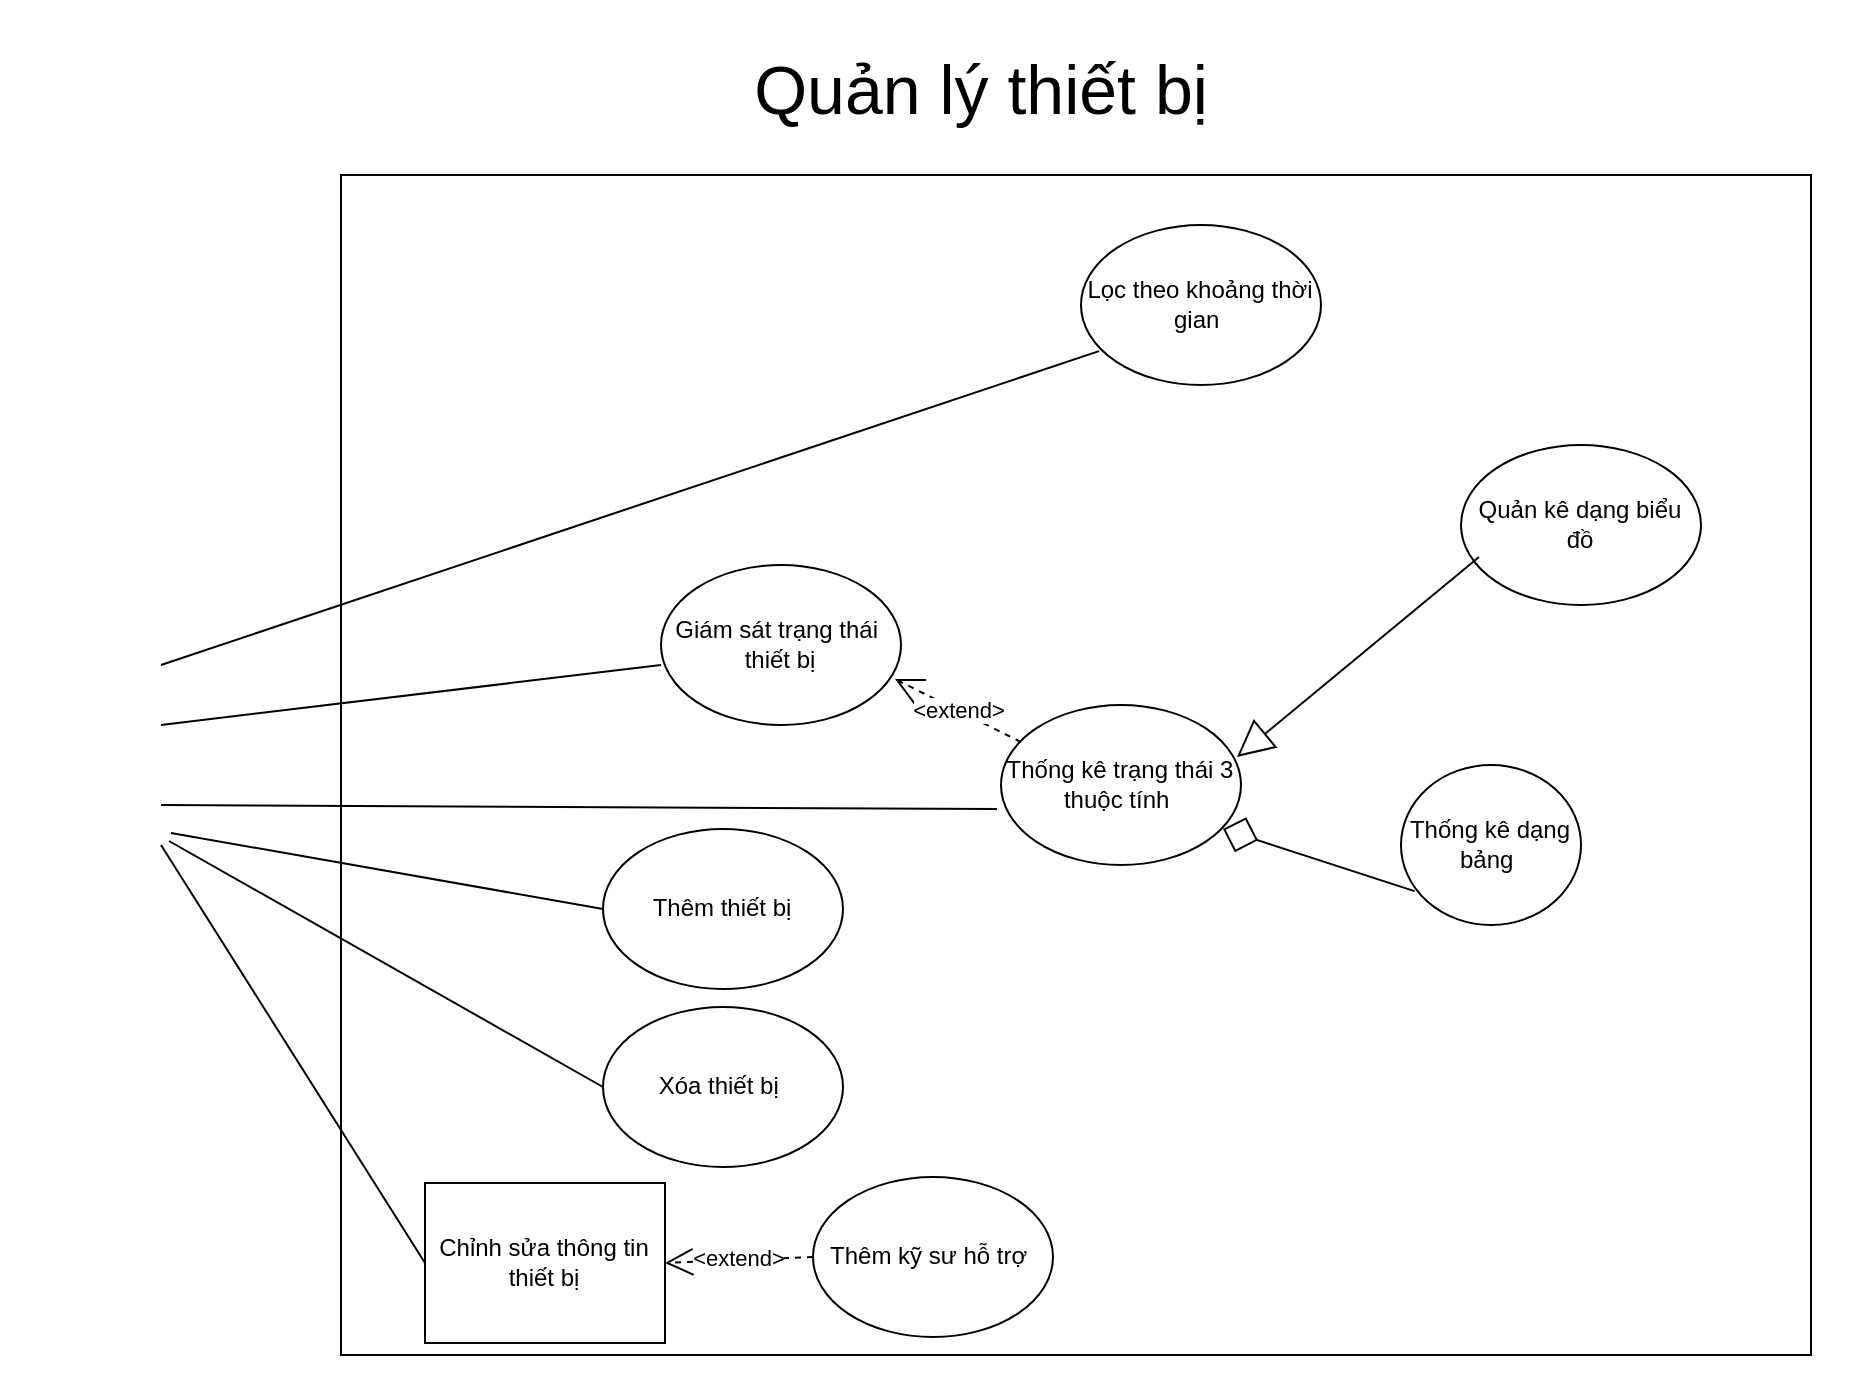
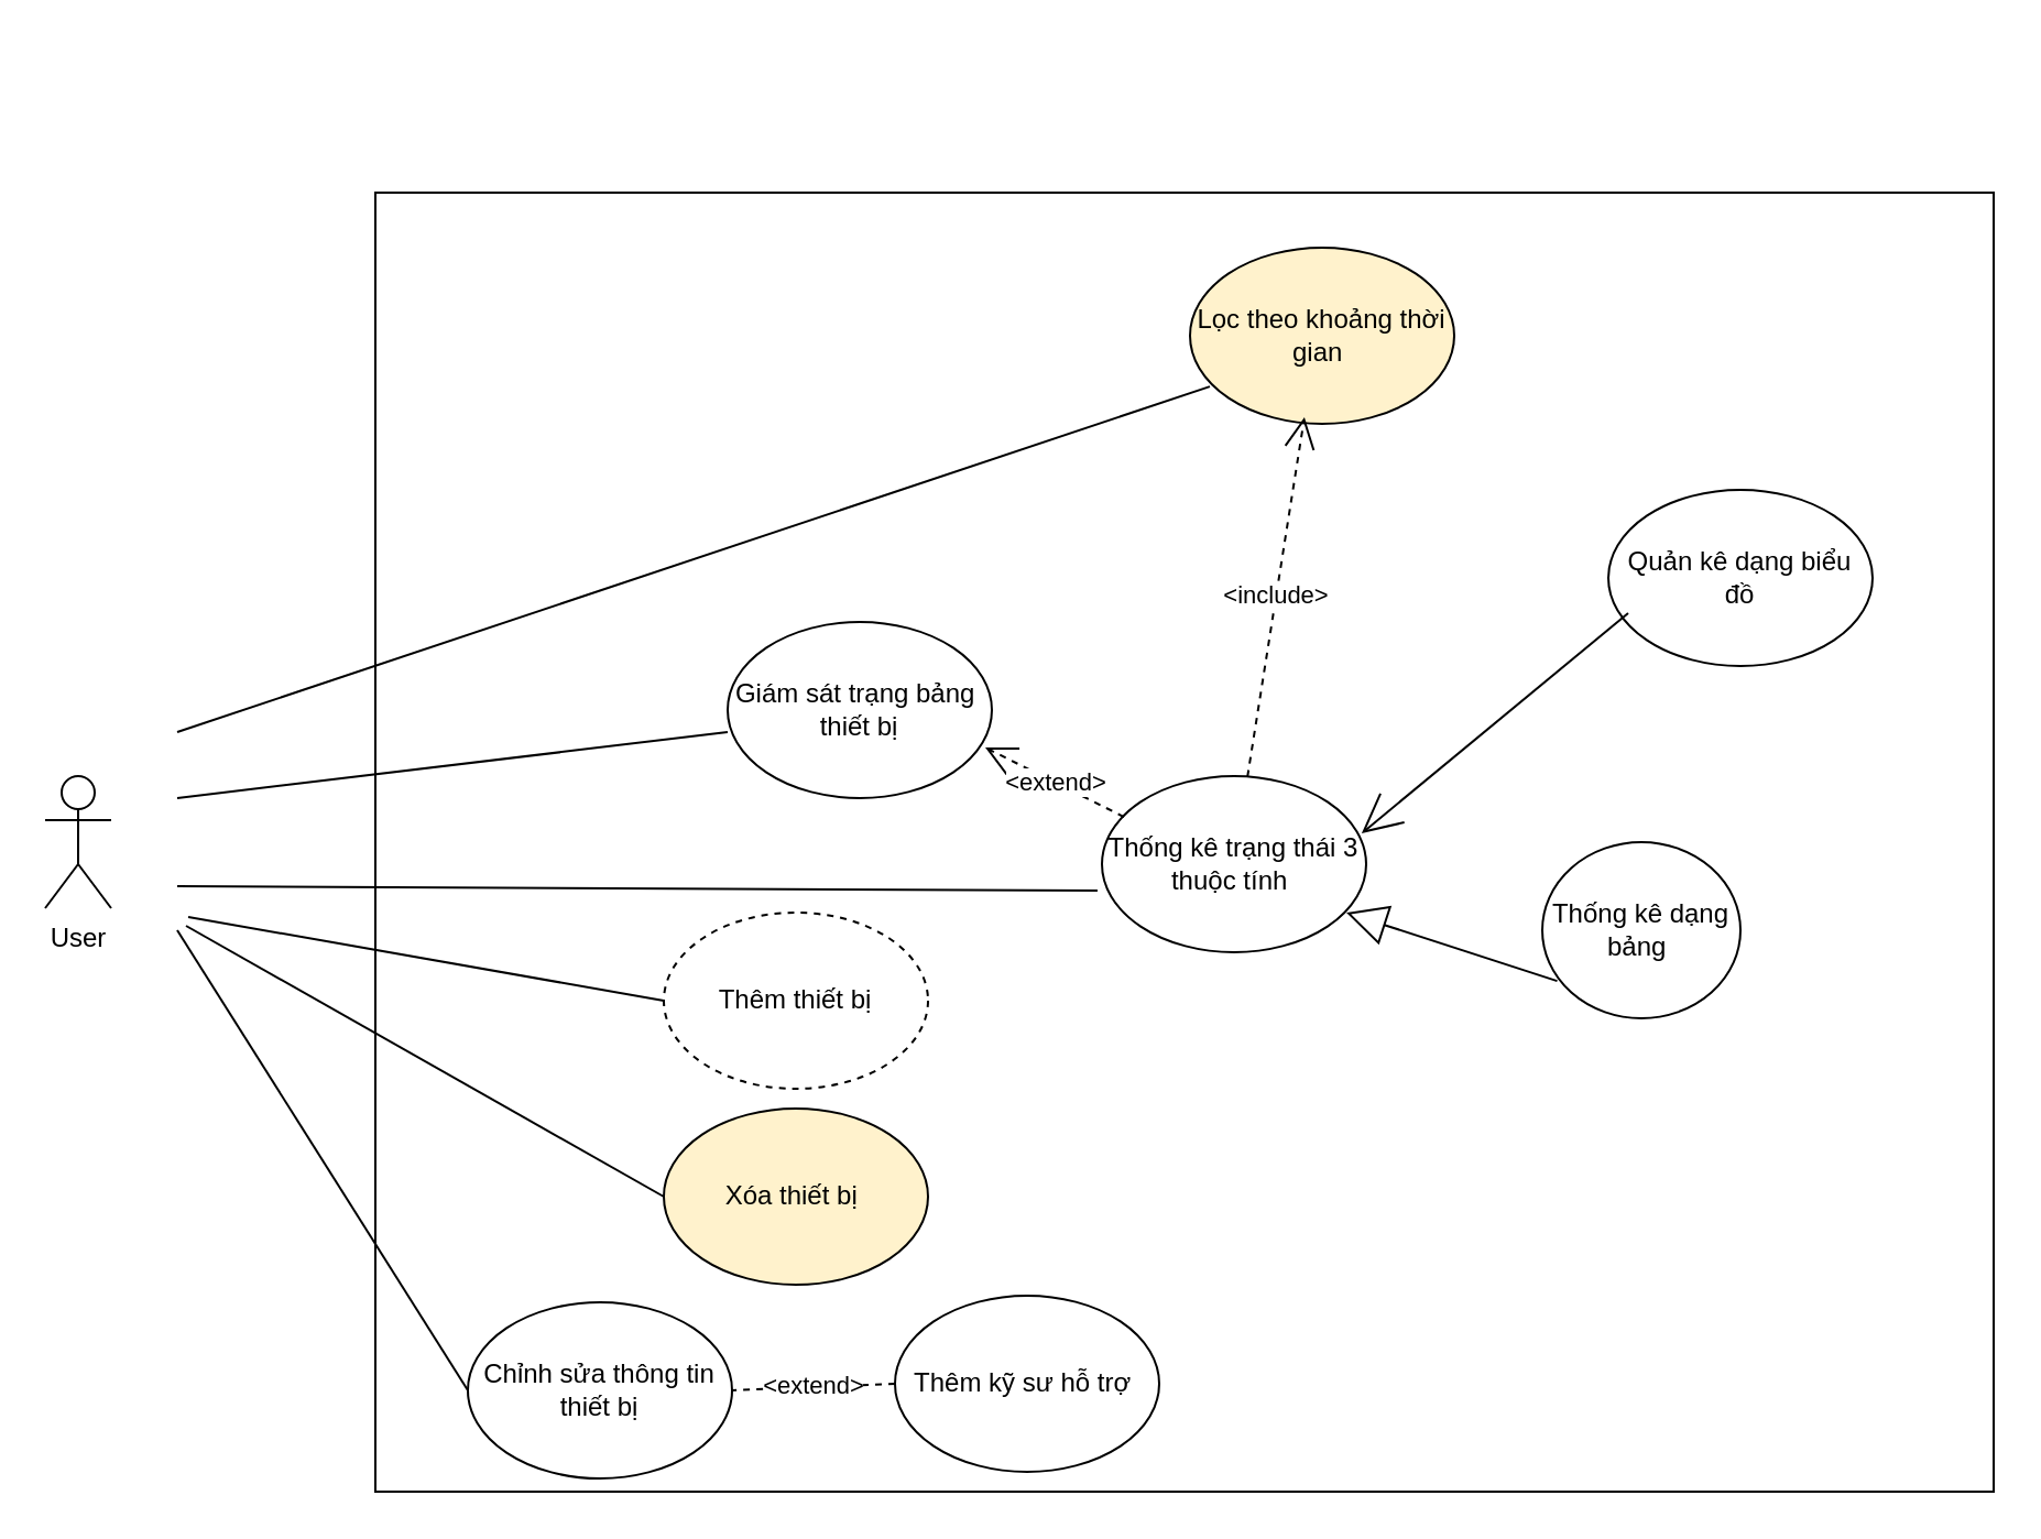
- <mxCell id="20" value="Quản lý thiết bị" style="text;html=1;align=center;verticalAlign=middle;resizable=0;points=[];autosize=1;strokeColor=none;fillColor=none;fontSize=34;" parent="1" vertex="1"><mxGeometry x="365" y="20" width="250" height="50" as="geometry" /></mxCell>
- <mxCell id="4" value="Lọc theo khoảng thời gian&amp;nbsp;" style="ellipse;whiteSpace=wrap;html=1;" parent="1" vertex="1"><mxGeometry x="540" y="112" width="120" height="80" as="geometry" /></mxCell>
+ <mxCell id="4" value="Lọc theo khoảng thời gian&amp;nbsp;" style="ellipse;whiteSpace=wrap;html=1;fillColor=#fff2cc;" parent="1" vertex="1"><mxGeometry x="540" y="112" width="120" height="80" as="geometry" /></mxCell>
+ <mxCell id="17" value="&amp;lt;include&amp;gt;" style="endArrow=open;endSize=12;dashed=1;html=1;rounded=0;entryX=0.433;entryY=0.963;entryDx=0;entryDy=0;entryPerimeter=0;" parent="1" source="7" target="4" edge="1"><mxGeometry width="160" relative="1" as="geometry"><mxPoint x="530" y="292" as="sourcePoint" /><mxPoint x="690" y="292" as="targetPoint" /></mxGeometry></mxCell>
- <mxCell id="5" value="Giám sát trạng thái&amp;nbsp; thiết bị" style="ellipse;whiteSpace=wrap;html=1;" parent="1" vertex="1"><mxGeometry x="330" y="282" width="120" height="80" as="geometry" /></mxCell>
+ <mxCell id="5" value="Giám sát trạng bảng&amp;nbsp; thiết bị" style="ellipse;whiteSpace=wrap;html=1;" parent="1" vertex="1"><mxGeometry x="330" y="282" width="120" height="80" as="geometry" /></mxCell>
- <mxCell id="13" value="" style="endArrow=block;endSize=16;endFill=0;html=1;rounded=0;entryX=0.983;entryY=0.325;entryDx=0;entryDy=0;entryPerimeter=0;exitX=0.075;exitY=0.7;exitDx=0;exitDy=0;exitPerimeter=0;" parent="1" source="6" target="7" edge="1"><mxGeometry width="160" relative="1" as="geometry"><mxPoint x="690" y="297" as="sourcePoint" /><mxPoint x="588.96" y="467" as="targetPoint" /></mxGeometry></mxCell>
+ <mxCell id="13" value="" style="endArrow=open;endSize=16;endFill=0;html=1;rounded=0;entryX=0.983;entryY=0.325;entryDx=0;entryDy=0;entryPerimeter=0;exitX=0.075;exitY=0.7;exitDx=0;exitDy=0;exitPerimeter=0;" parent="1" source="6" target="7" edge="1"><mxGeometry width="160" relative="1" as="geometry"><mxPoint x="690" y="297" as="sourcePoint" /><mxPoint x="588.96" y="467" as="targetPoint" /></mxGeometry></mxCell>
+ <mxCell id="2" value="User" style="shape=umlActor;verticalLabelPosition=bottom;verticalAlign=top;html=1;outlineConnect=0;" parent="1" vertex="1"><mxGeometry x="20" y="352" width="30" height="60" as="geometry" /></mxCell>
- <mxCell id="14" value="" style="endArrow=diamond;endSize=16;endFill=0;html=1;rounded=0;entryX=0.925;entryY=0.775;entryDx=0;entryDy=0;entryPerimeter=0;exitX=0.075;exitY=0.788;exitDx=0;exitDy=0;exitPerimeter=0;" parent="1" source="8" target="7" edge="1"><mxGeometry width="160" relative="1" as="geometry"><mxPoint x="540" y="492" as="sourcePoint" /><mxPoint x="700" y="492" as="targetPoint" /></mxGeometry></mxCell>
+ <mxCell id="14" value="" style="endArrow=block;endSize=16;endFill=0;html=1;rounded=0;entryX=0.925;entryY=0.775;entryDx=0;entryDy=0;entryPerimeter=0;exitX=0.075;exitY=0.788;exitDx=0;exitDy=0;exitPerimeter=0;" parent="1" source="8" target="7" edge="1"><mxGeometry width="160" relative="1" as="geometry"><mxPoint x="540" y="492" as="sourcePoint" /><mxPoint x="700" y="492" as="targetPoint" /></mxGeometry></mxCell>
- <mxCell id="21" value="Thêm thiết bị" style="ellipse;whiteSpace=wrap;html=1;" parent="1" vertex="1"><mxGeometry x="301" y="414" width="120" height="80" as="geometry" /></mxCell>
+ <mxCell id="21" value="Thêm thiết bị" style="ellipse;whiteSpace=wrap;html=1;dashed=1;" parent="1" vertex="1"><mxGeometry x="301" y="414" width="120" height="80" as="geometry" /></mxCell>
- <mxCell id="22" value="Xóa thiết bị&amp;nbsp;" style="ellipse;whiteSpace=wrap;html=1;" parent="1" vertex="1"><mxGeometry x="301" y="503" width="120" height="80" as="geometry" /></mxCell>
+ <mxCell id="22" value="Xóa thiết bị&amp;nbsp;" style="ellipse;whiteSpace=wrap;html=1;fillColor=#fff2cc;" parent="1" vertex="1"><mxGeometry x="301" y="503" width="120" height="80" as="geometry" /></mxCell>
- <mxCell id="9" value="Chỉnh sửa thông tin thiết bị" style="whiteSpace=wrap;html=1;rounded=0;" parent="1" vertex="1"><mxGeometry x="212" y="591" width="120" height="80" as="geometry" /></mxCell>
+ <mxCell id="9" value="Chỉnh sửa thông tin thiết bị" style="ellipse;whiteSpace=wrap;html=1;" parent="1" vertex="1"><mxGeometry x="212" y="591" width="120" height="80" as="geometry" /></mxCell>
- <mxCell id="18" value="&amp;lt;extend&amp;gt;" style="endArrow=open;endSize=12;dashed=1;html=1;rounded=0;exitX=0;exitY=0.5;exitDx=0;exitDy=0;entryX=1;entryY=0.5;entryDx=0;entryDy=0;" parent="1" source="10" target="9" edge="1"><mxGeometry width="160" relative="1" as="geometry"><mxPoint x="370" y="552" as="sourcePoint" /><mxPoint x="530" y="552" as="targetPoint" /></mxGeometry></mxCell>
+ <mxCell id="18" value="&amp;lt;extend&amp;gt;" style="endArrow=none;endSize=12;dashed=1;html=1;rounded=0;exitX=0;exitY=0.5;exitDx=0;exitDy=0;entryX=1;entryY=0.5;entryDx=0;entryDy=0;" parent="1" source="10" target="9" edge="1"><mxGeometry width="160" relative="1" as="geometry"><mxPoint x="370" y="552" as="sourcePoint" /><mxPoint x="530" y="552" as="targetPoint" /></mxGeometry></mxCell>
